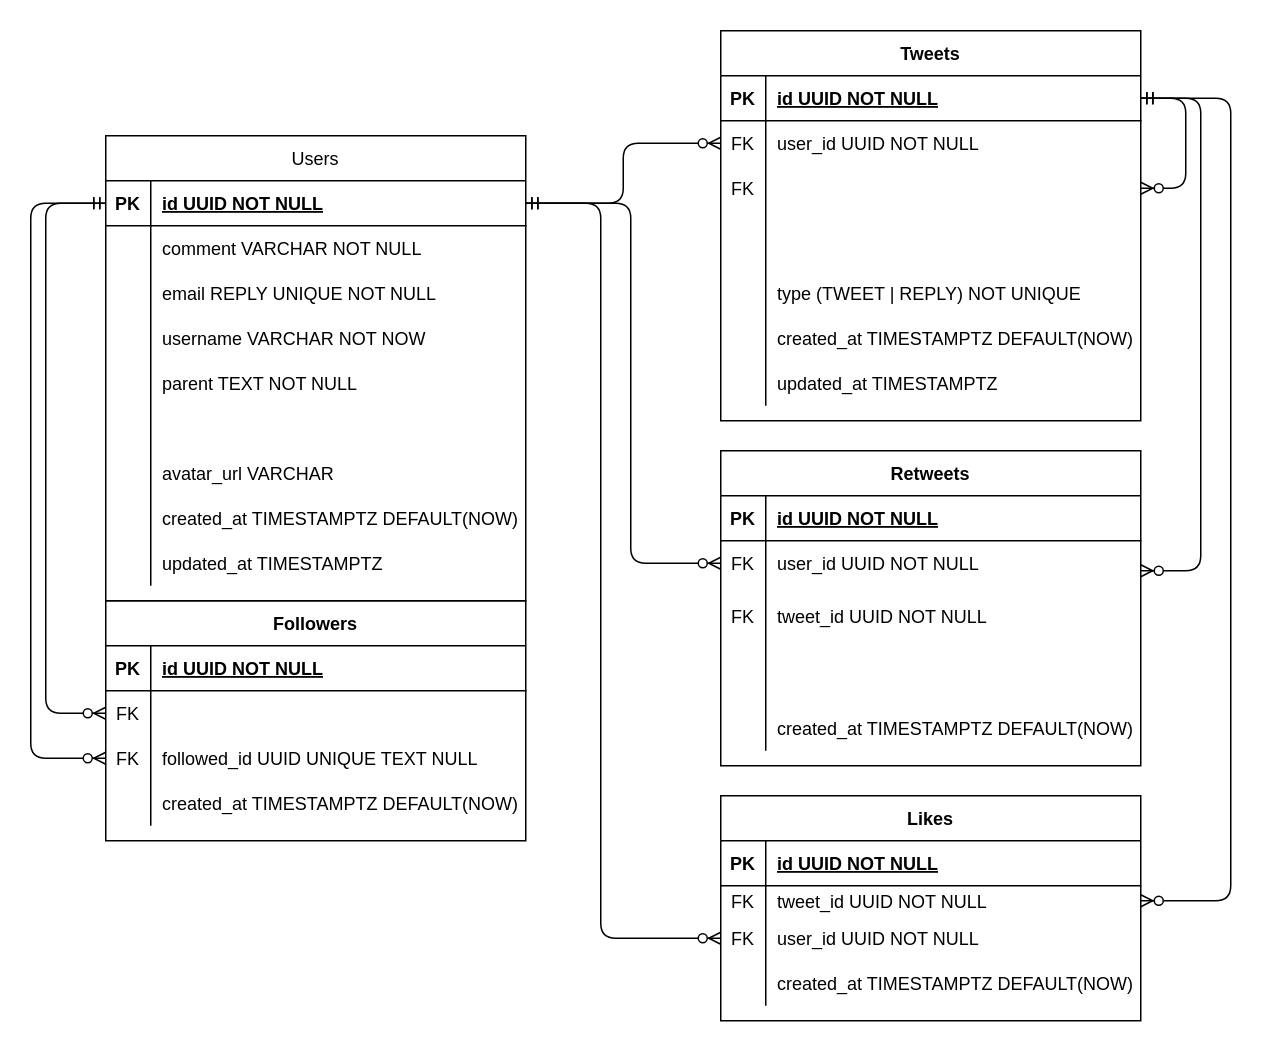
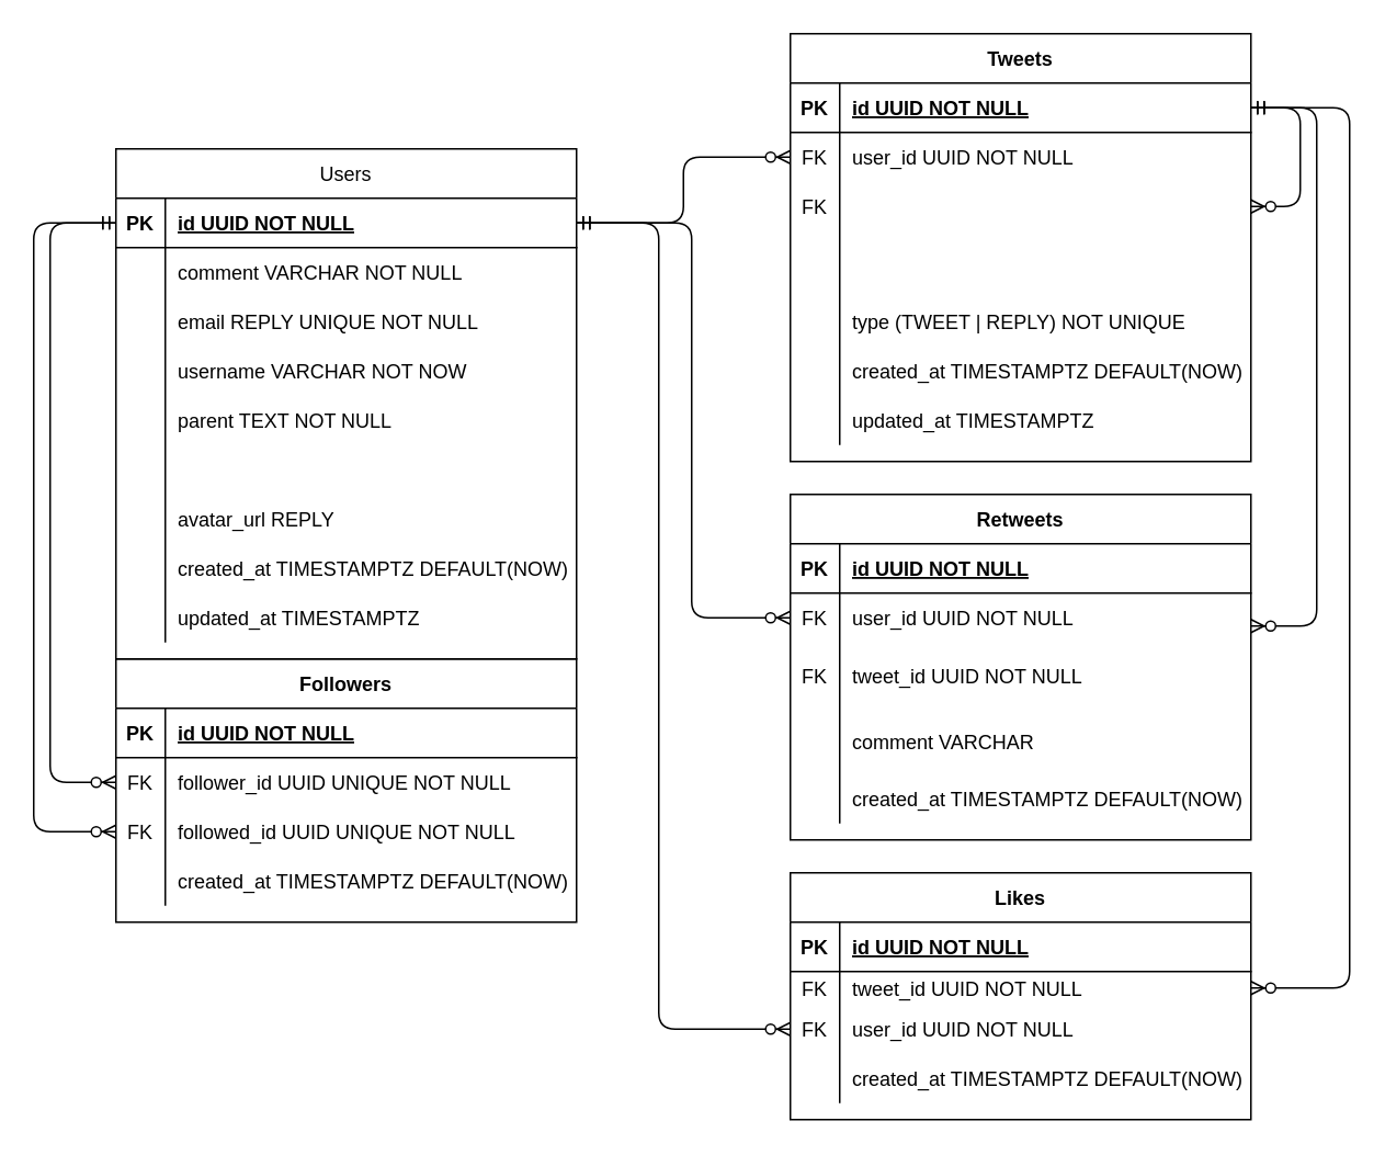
- <mxCell id="56" value="avatar_url VARCHAR" style="shape=partialRectangle;overflow=hidden;connectable=0;fillColor=none;top=0;left=0;bottom=0;right=0;align=left;spacingLeft=6;" vertex="1" parent="54"><mxGeometry x="30" width="250" height="30" as="geometry"><mxRectangle width="250" height="30" as="alternateBounds" /></mxGeometry></mxCell>
+ <mxCell id="56" value="avatar_url REPLY" style="shape=partialRectangle;overflow=hidden;connectable=0;fillColor=none;top=0;left=0;bottom=0;right=0;align=left;spacingLeft=6;" vertex="1" parent="54"><mxGeometry x="30" width="250" height="30" as="geometry"><mxRectangle width="250" height="30" as="alternateBounds" /></mxGeometry></mxCell>
+ <mxCell id="94" value="comment VARCHAR" style="shape=partialRectangle;overflow=hidden;connectable=0;fillColor=none;top=0;left=0;bottom=0;right=0;align=left;spacingLeft=6;" parent="92" vertex="1"><mxGeometry x="30" width="250" height="40" as="geometry"><mxRectangle width="250" height="40" as="alternateBounds" /></mxGeometry></mxCell>
+ <mxCell id="29" value="follower_id UUID UNIQUE NOT NULL" style="shape=partialRectangle;overflow=hidden;connectable=0;fillColor=none;top=0;left=0;bottom=0;right=0;align=left;spacingLeft=6;" parent="27" vertex="1"><mxGeometry x="30" width="250" height="30" as="geometry"><mxRectangle width="250" height="30" as="alternateBounds" /></mxGeometry></mxCell>
- <mxCell id="32" value="followed_id UUID UNIQUE TEXT NULL" style="shape=partialRectangle;overflow=hidden;connectable=0;fillColor=none;top=0;left=0;bottom=0;right=0;align=left;spacingLeft=6;" parent="30" vertex="1"><mxGeometry x="30" width="250" height="30" as="geometry"><mxRectangle width="250" height="30" as="alternateBounds" /></mxGeometry></mxCell>
+ <mxCell id="32" value="followed_id UUID UNIQUE NOT NULL" style="shape=partialRectangle;overflow=hidden;connectable=0;fillColor=none;top=0;left=0;bottom=0;right=0;align=left;spacingLeft=6;" parent="30" vertex="1"><mxGeometry x="30" width="250" height="30" as="geometry"><mxRectangle width="250" height="30" as="alternateBounds" /></mxGeometry></mxCell>
